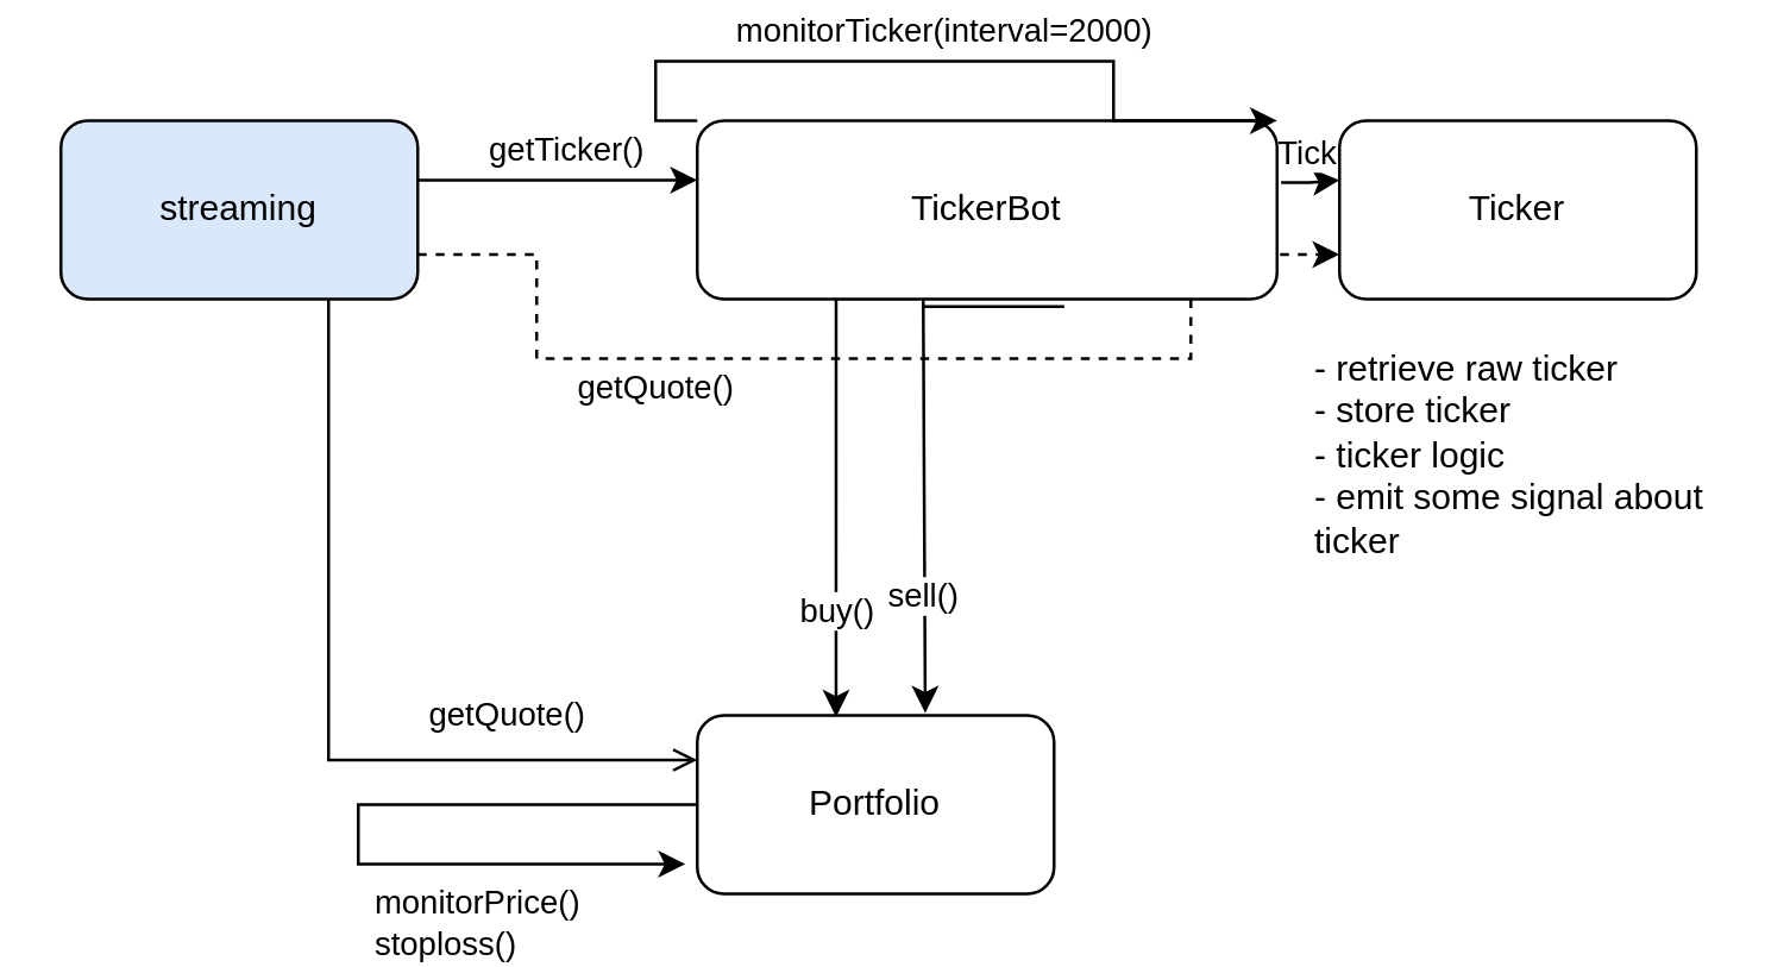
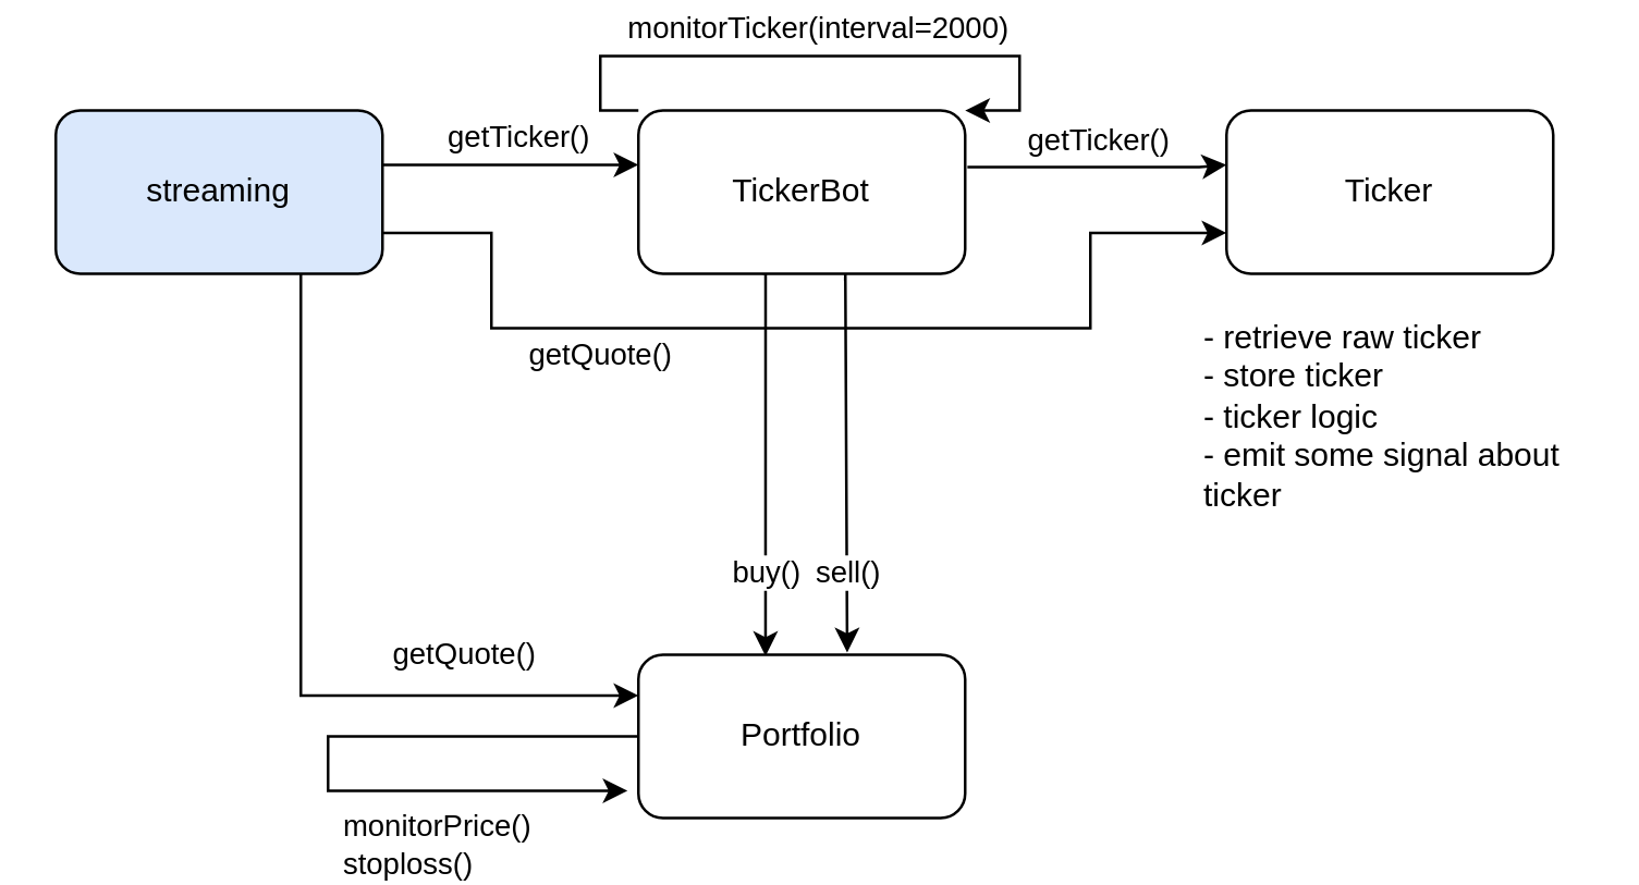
- <mxCell id="9" value="TickerBot" style="rounded=1;whiteSpace=wrap;html=1;" vertex="1" parent="1"><mxGeometry x="234" y="40" width="195" height="60" as="geometry" /></mxCell>
+ <mxCell id="9" value="TickerBot" style="rounded=1;whiteSpace=wrap;html=1;" vertex="1" parent="1"><mxGeometry x="234" y="40" width="120" height="60" as="geometry" /></mxCell>
- <mxCell id="3" value="getQuote()" style="edgeStyle=orthogonalEdgeStyle;rounded=0;orthogonalLoop=1;jettySize=auto;html=1;exitX=1;exitY=0.75;exitDx=0;exitDy=0;entryX=0;entryY=0.75;entryDx=0;entryDy=0;dashed=1;" edge="1" parent="1" source="5" target="11"><mxGeometry x="-0.395" y="-10" relative="1" as="geometry"><Array as="points"><mxPoint x="180" y="85" /><mxPoint x="180" y="120" /><mxPoint x="400" y="120" /><mxPoint x="400" y="85" /></Array><mxPoint as="offset" /></mxGeometry></mxCell>
+ <mxCell id="3" value="getQuote()" style="edgeStyle=orthogonalEdgeStyle;rounded=0;orthogonalLoop=1;jettySize=auto;html=1;exitX=1;exitY=0.75;exitDx=0;exitDy=0;entryX=0;entryY=0.75;entryDx=0;entryDy=0;" edge="1" parent="1" source="5" target="11"><mxGeometry x="-0.395" y="-10" relative="1" as="geometry"><Array as="points"><mxPoint x="180" y="85" /><mxPoint x="180" y="120" /><mxPoint x="400" y="120" /><mxPoint x="400" y="85" /></Array><mxPoint as="offset" /></mxGeometry></mxCell>
- <mxCell id="4" value="getQuote()" style="edgeStyle=orthogonalEdgeStyle;rounded=0;orthogonalLoop=1;jettySize=auto;html=1;exitX=0.75;exitY=1;exitDx=0;exitDy=0;entryX=0;entryY=0.25;entryDx=0;entryDy=0;endArrow=open;" edge="1" parent="1" source="5" target="14"><mxGeometry x="0.541" y="15" relative="1" as="geometry"><mxPoint as="offset" /></mxGeometry></mxCell>
+ <mxCell id="4" value="getQuote()" style="edgeStyle=orthogonalEdgeStyle;rounded=0;orthogonalLoop=1;jettySize=auto;html=1;exitX=0.75;exitY=1;exitDx=0;exitDy=0;entryX=0;entryY=0.25;entryDx=0;entryDy=0;" edge="1" parent="1" source="5" target="14"><mxGeometry x="0.541" y="15" relative="1" as="geometry"><mxPoint as="offset" /></mxGeometry></mxCell>
